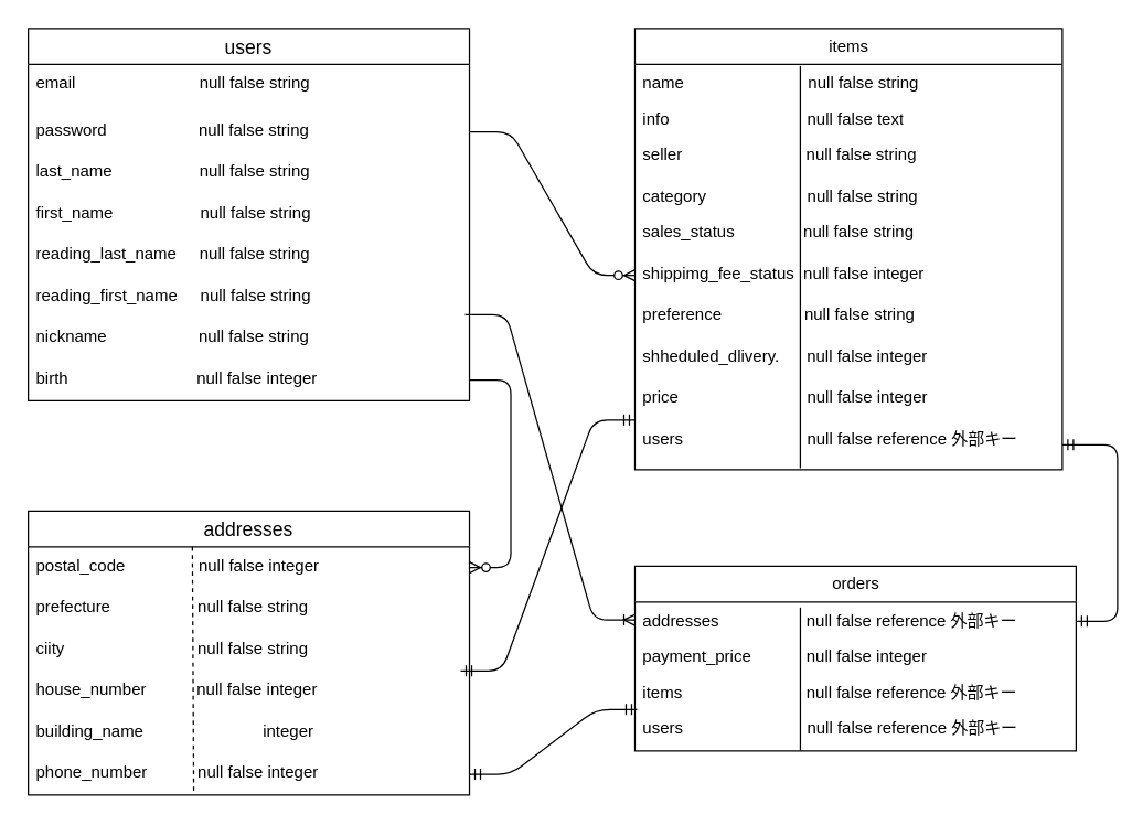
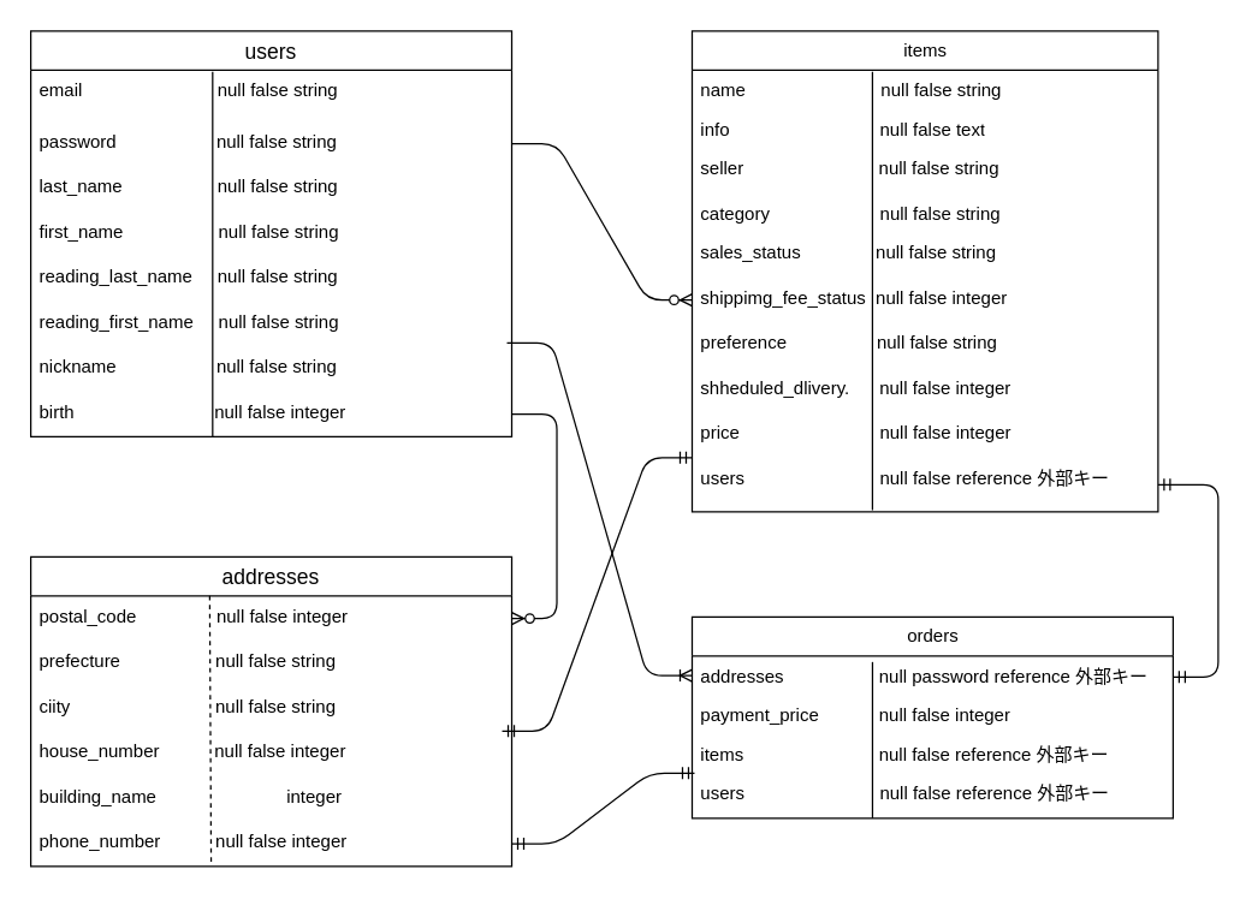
+ <mxCell id="10" value="" style="endArrow=none;html=1;rounded=0;entryX=0.378;entryY=0.033;entryDx=0;entryDy=0;entryPerimeter=0;" edge="1" parent="2" source="11" target="3"><mxGeometry relative="1" as="geometry"><mxPoint x="120" y="240" as="sourcePoint" /><mxPoint x="280" y="240" as="targetPoint" /><Array as="points"><mxPoint x="121" y="270" /></Array></mxGeometry></mxCell>
- <mxCell id="26" value="addresses&amp;nbsp; &amp;nbsp; &amp;nbsp; &amp;nbsp; &amp;nbsp; &amp;nbsp; &amp;nbsp; &amp;nbsp; &amp;nbsp; &amp;nbsp;null false reference 外部キー" style="text;strokeColor=none;fillColor=none;align=left;verticalAlign=top;spacingLeft=4;spacingRight=4;overflow=hidden;rotatable=0;points=[[0,0.5],[1,0.5]];portConstraint=eastwest;whiteSpace=wrap;html=1;" vertex="1" parent="25"><mxGeometry y="26" width="320" height="26" as="geometry" /></mxCell>
+ <mxCell id="26" value="addresses&amp;nbsp; &amp;nbsp; &amp;nbsp; &amp;nbsp; &amp;nbsp; &amp;nbsp; &amp;nbsp; &amp;nbsp; &amp;nbsp; &amp;nbsp;null password reference 外部キー" style="text;strokeColor=none;fillColor=none;align=left;verticalAlign=top;spacingLeft=4;spacingRight=4;overflow=hidden;rotatable=0;points=[[0,0.5],[1,0.5]];portConstraint=eastwest;whiteSpace=wrap;html=1;" vertex="1" parent="25"><mxGeometry y="26" width="320" height="26" as="geometry" /></mxCell>
